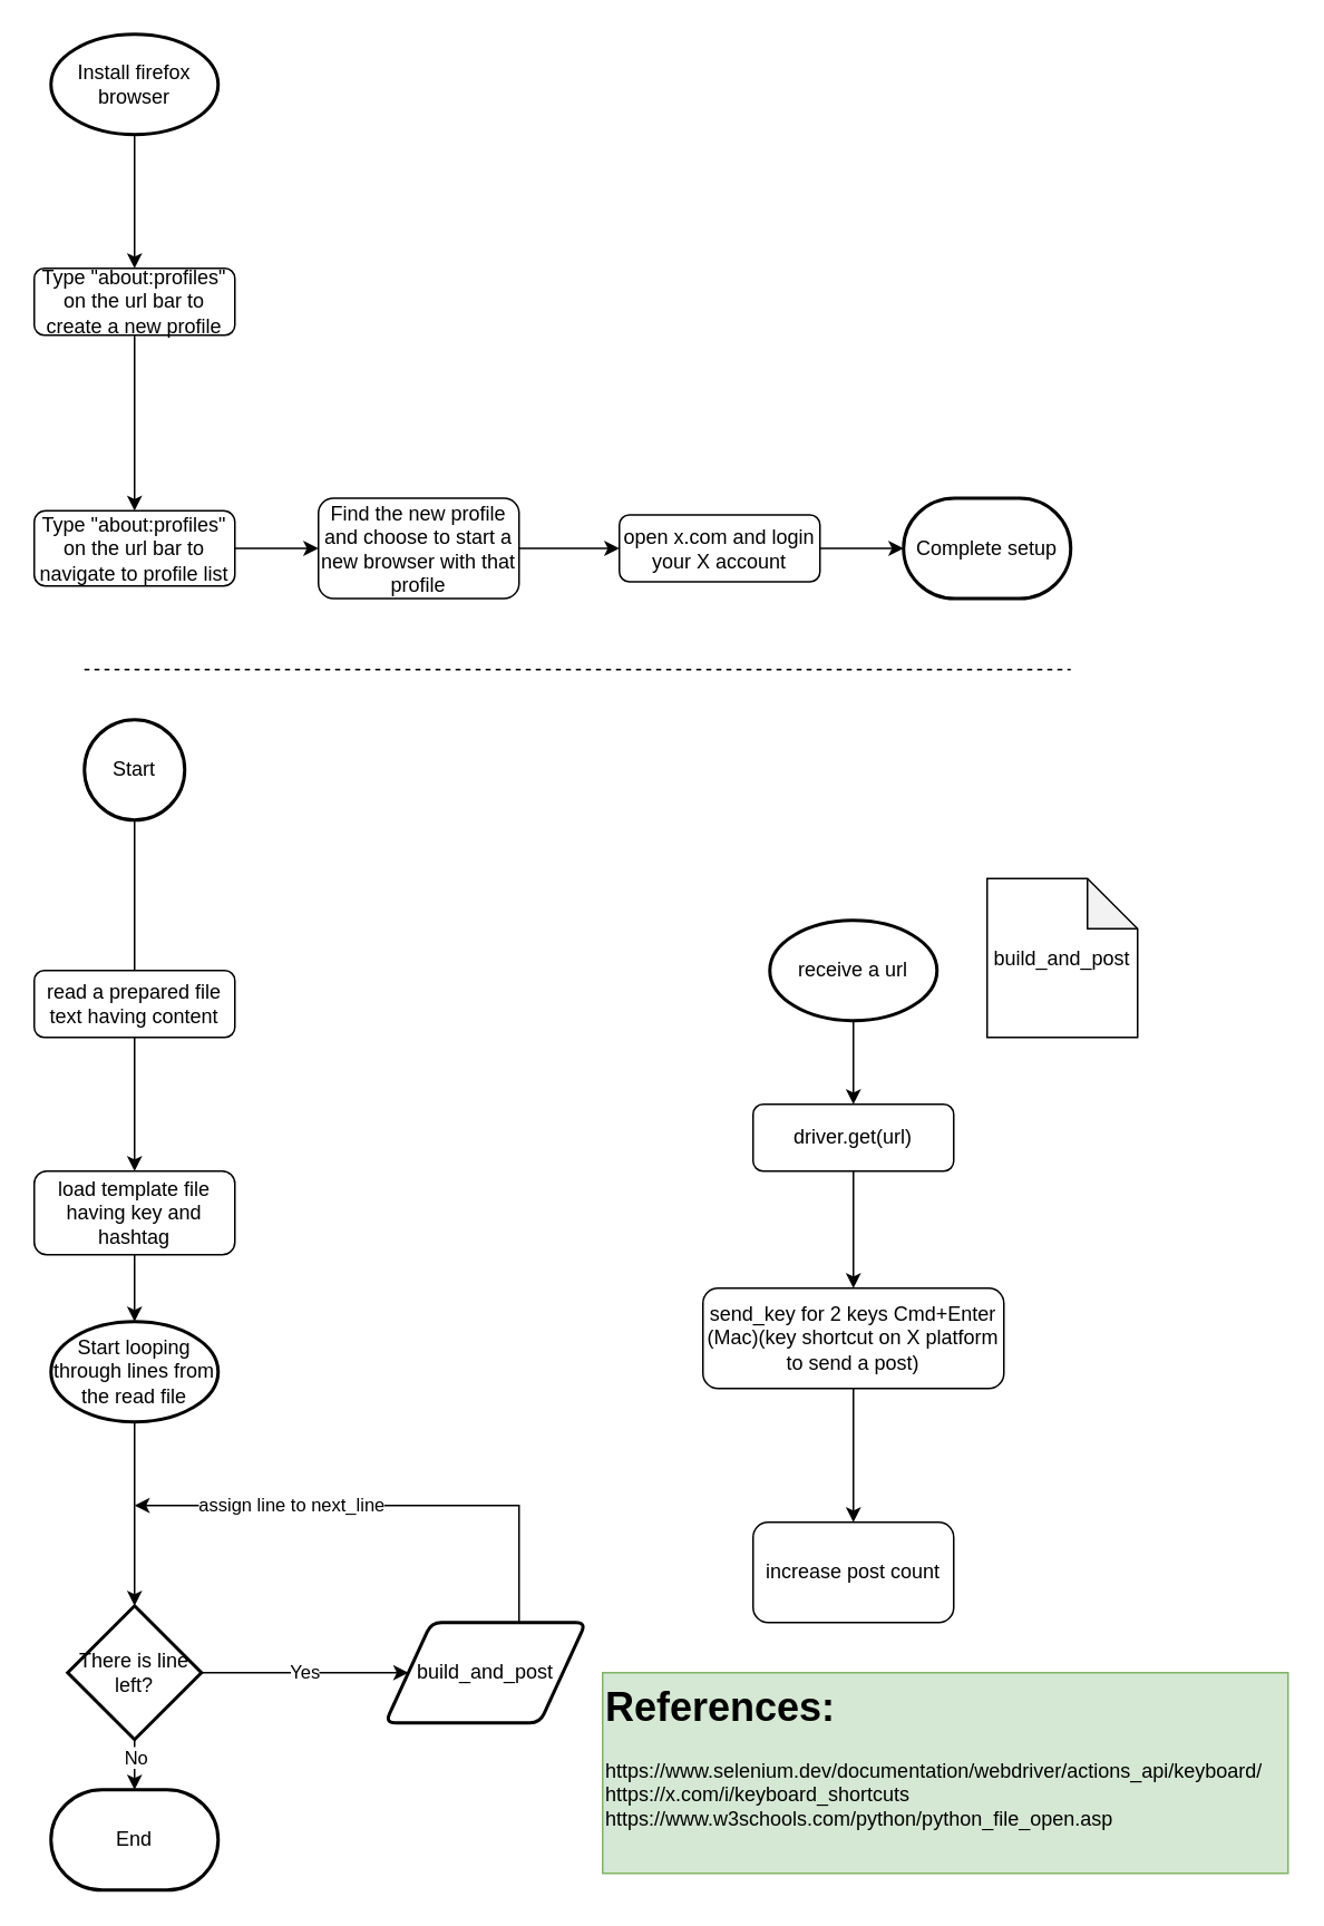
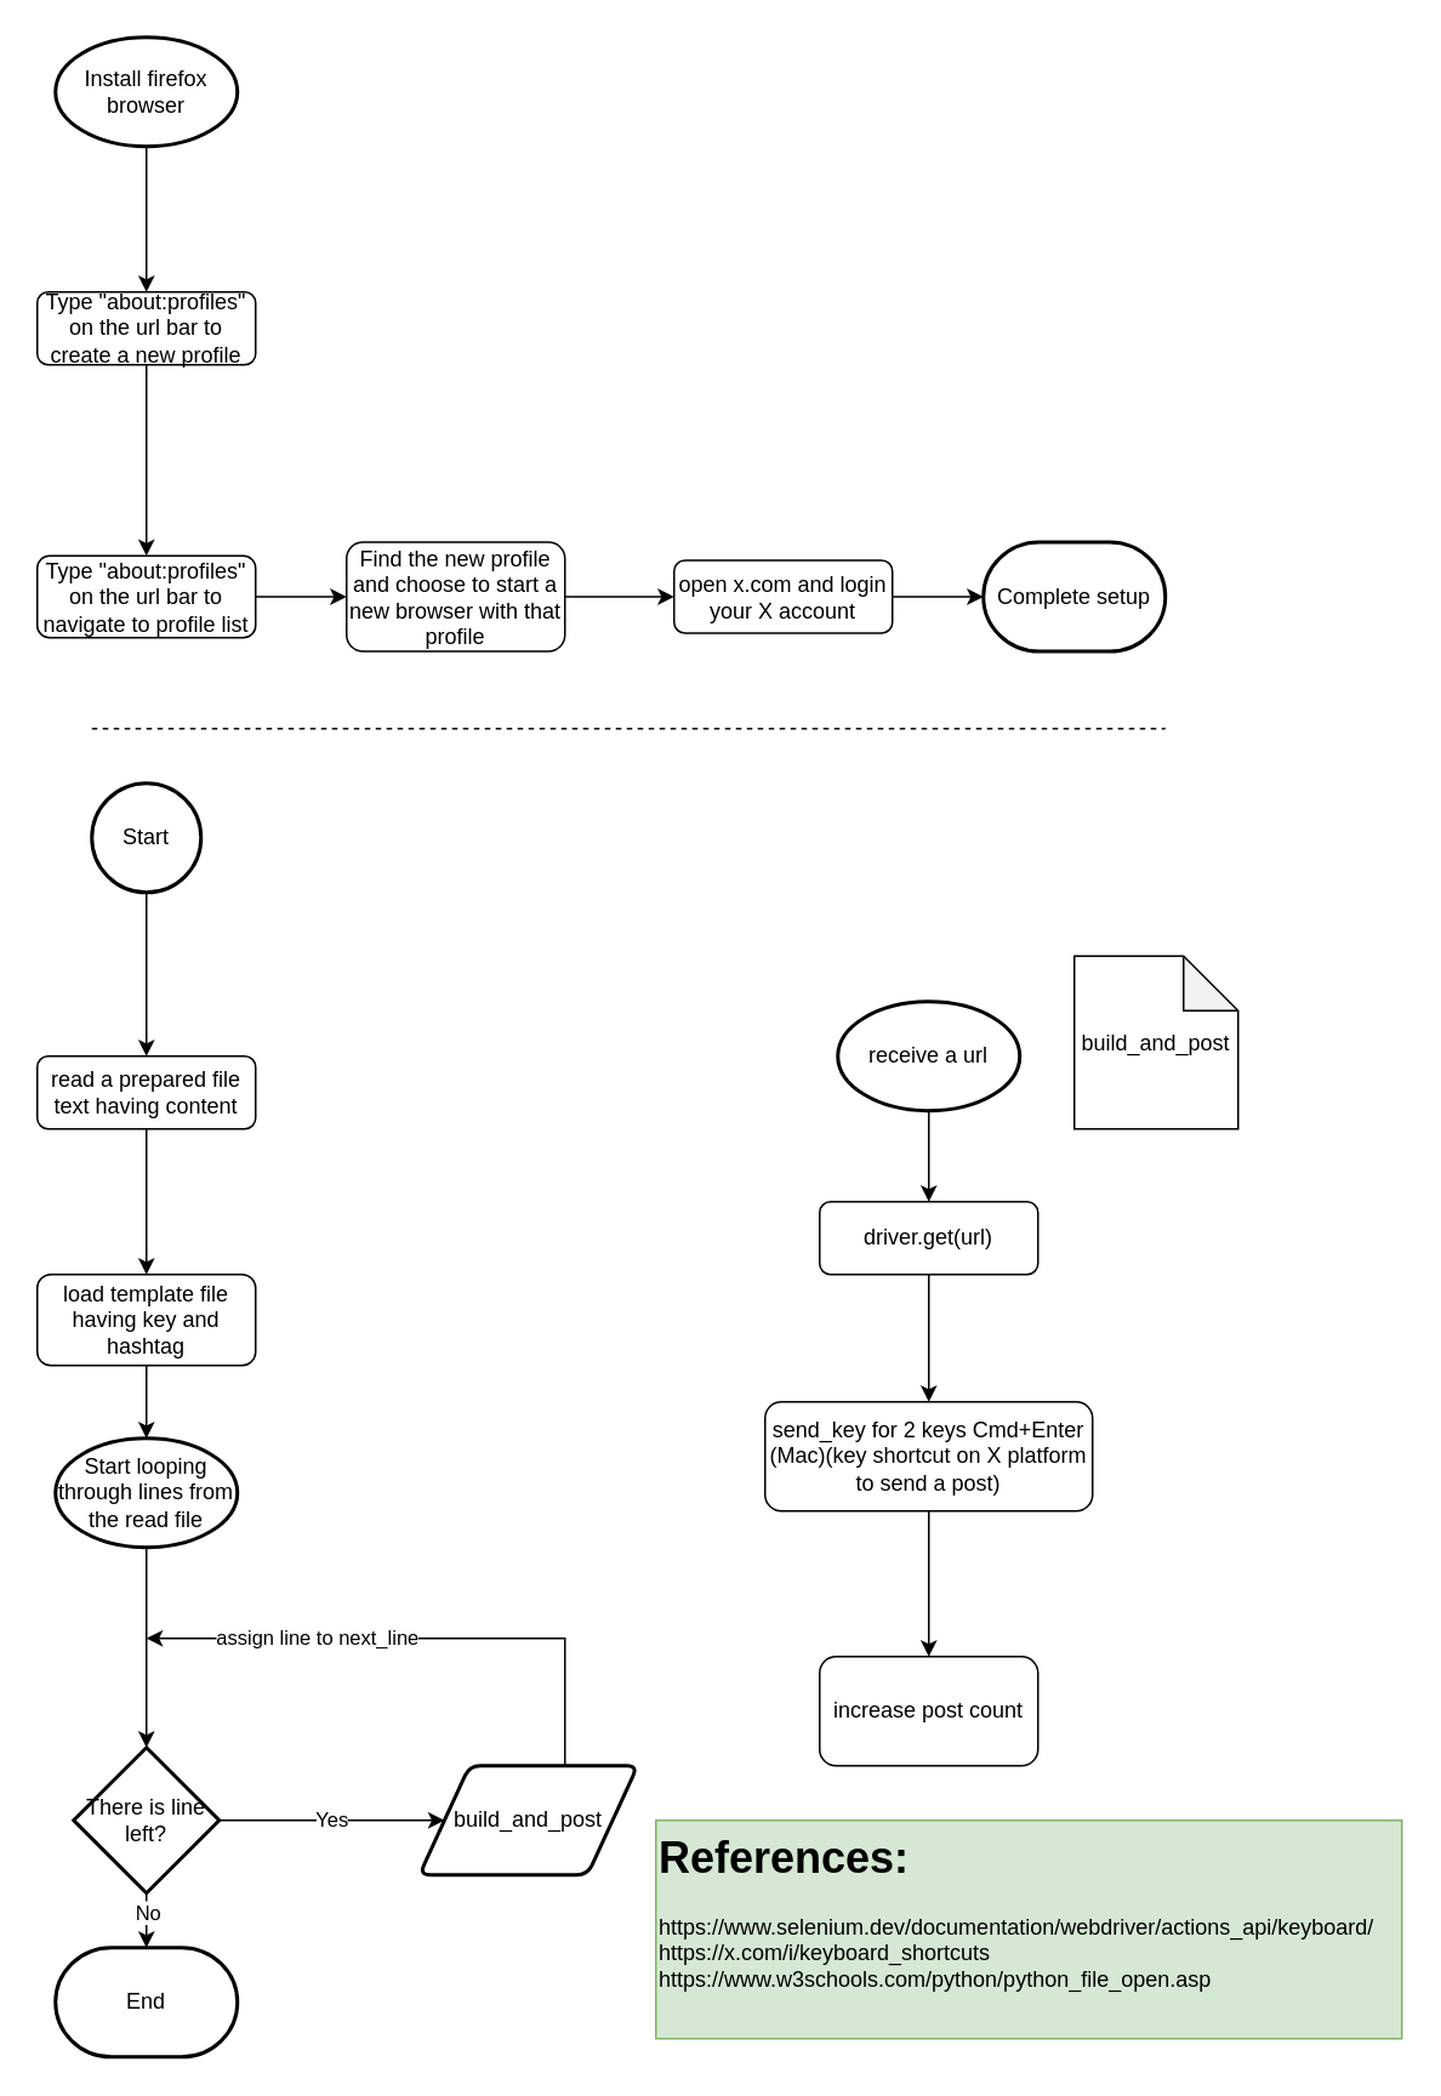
- <mxCell id="13" value="" style="edgeStyle=orthogonalEdgeStyle;rounded=0;orthogonalLoop=1;jettySize=auto;html=1;exitX=0.5;exitY=1;exitDx=0;exitDy=0;exitPerimeter=0;endArrow=none;" edge="1" parent="1" source="18" target="15"><mxGeometry relative="1" as="geometry"><mxPoint x="80" y="520" as="sourcePoint" /></mxGeometry></mxCell>
+ <mxCell id="13" value="" style="edgeStyle=orthogonalEdgeStyle;rounded=0;orthogonalLoop=1;jettySize=auto;html=1;exitX=0.5;exitY=1;exitDx=0;exitDy=0;exitPerimeter=0;" edge="1" parent="1" source="18" target="15"><mxGeometry relative="1" as="geometry"><mxPoint x="80" y="520" as="sourcePoint" /></mxGeometry></mxCell>
